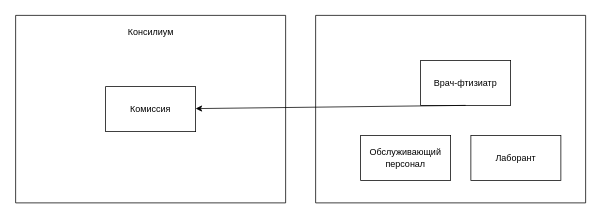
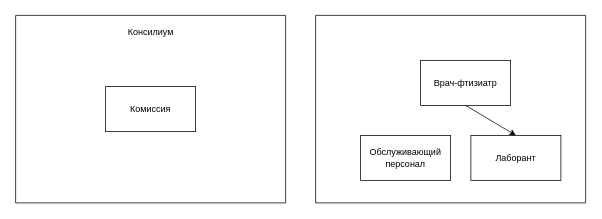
- <mxCell id="9" value="" style="endArrow=classic;html=1;rounded=0;exitX=0.5;exitY=1;exitDx=0;exitDy=0;" edge="1" parent="5" source="6" target="4"><mxGeometry width="50" height="50" relative="1" as="geometry"><mxPoint x="-110" y="280" as="sourcePoint" /><mxPoint x="-60" y="230" as="targetPoint" /></mxGeometry></mxCell>
+ <mxCell id="9" value="" style="endArrow=classic;html=1;rounded=0;exitX=0.5;exitY=1;exitDx=0;exitDy=0;entryX=0.5;entryY=0;entryDx=0;entryDy=0;" edge="1" parent="5" source="6" target="7"><mxGeometry width="50" height="50" relative="1" as="geometry"><mxPoint x="-110" y="280" as="sourcePoint" /><mxPoint x="-60" y="230" as="targetPoint" /></mxGeometry></mxCell>
